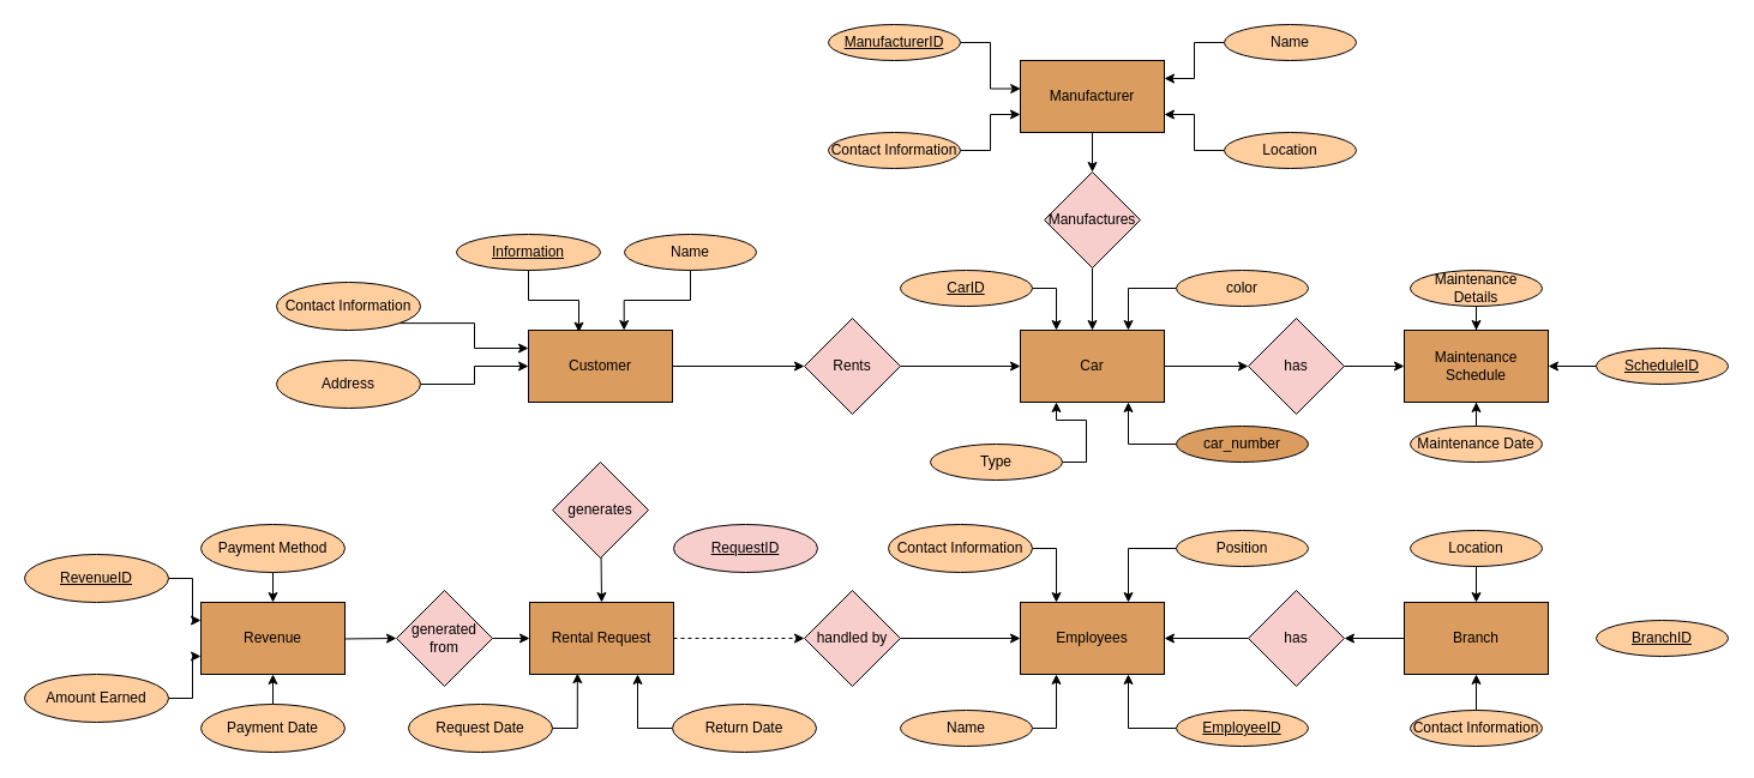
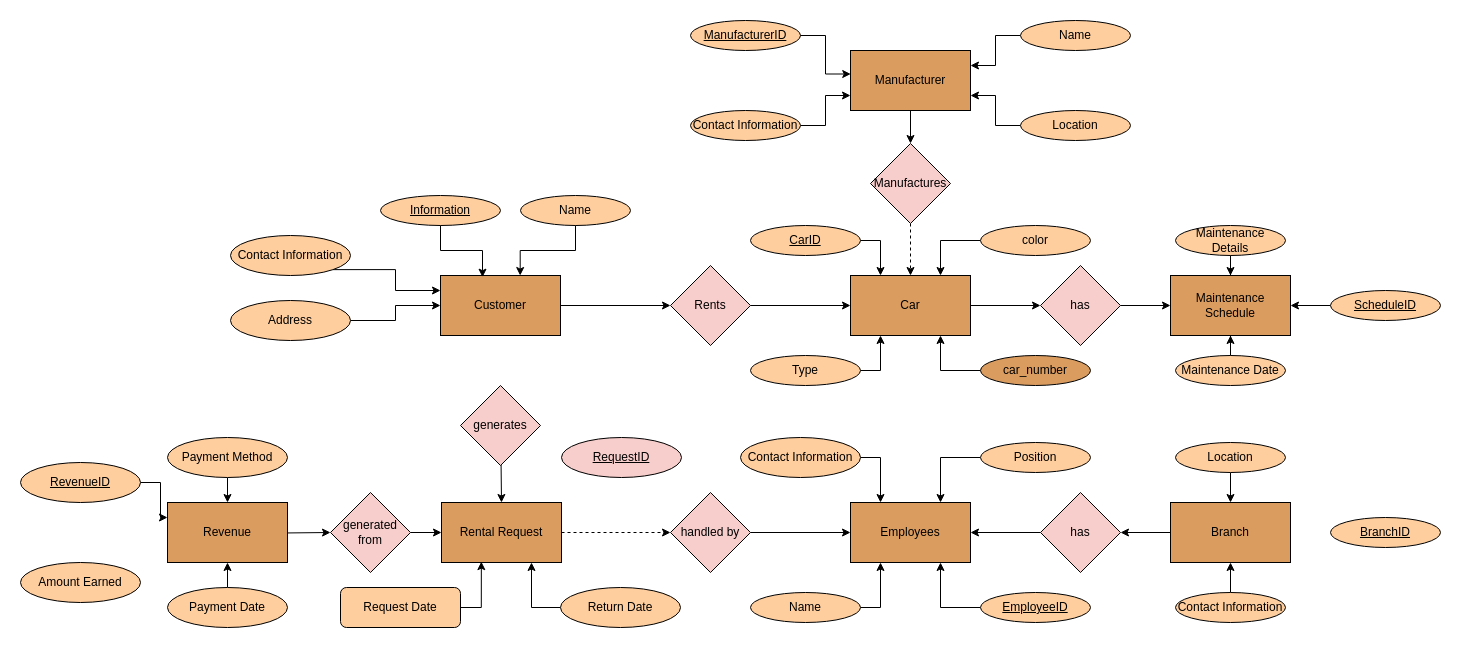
- <mxCell id="13" style="edgeStyle=orthogonalEdgeStyle;rounded=0;orthogonalLoop=1;jettySize=auto;html=1;exitX=0.5;exitY=1;exitDx=0;exitDy=0;entryX=0.5;entryY=0;entryDx=0;entryDy=0;fillColor=#FFCE9F;" edge="1" parent="1" source="14" target="5"><mxGeometry relative="1" as="geometry" /></mxCell>
+ <mxCell id="13" style="edgeStyle=orthogonalEdgeStyle;rounded=0;orthogonalLoop=1;jettySize=auto;html=1;exitX=0.5;exitY=1;exitDx=0;exitDy=0;entryX=0.5;entryY=0;entryDx=0;entryDy=0;fillColor=#FFCE9F;dashed=1;" edge="1" parent="1" source="14" target="5"><mxGeometry relative="1" as="geometry" /></mxCell>
- <mxCell id="40" value="Type" style="ellipse;whiteSpace=wrap;html=1;fillColor=#FFCE9F;" vertex="1" parent="1"><mxGeometry x="775" y="370" width="110" height="30" as="geometry" /></mxCell>
+ <mxCell id="40" value="Type" style="ellipse;whiteSpace=wrap;html=1;fillColor=#FFCE9F;" vertex="1" parent="1"><mxGeometry x="750" y="355" width="110" height="30" as="geometry" /></mxCell>
- <mxCell id="80" style="edgeStyle=orthogonalEdgeStyle;rounded=0;orthogonalLoop=1;jettySize=auto;html=1;entryX=0;entryY=0.75;entryDx=0;entryDy=0;fillColor=#FFCE9F;" edge="1" parent="1" source="81" target="27"><mxGeometry relative="1" as="geometry" /></mxCell>
- <mxCell id="76" value="Request Date" style="ellipse;whiteSpace=wrap;html=1;fillColor=#FFCE9F;" vertex="1" parent="1"><mxGeometry x="340" y="587" width="120" height="40" as="geometry" /></mxCell>
+ <mxCell id="76" value="Request Date" style="whiteSpace=wrap;html=1;fillColor=#FFCE9F;rounded=1;" vertex="1" parent="1"><mxGeometry x="340" y="587" width="120" height="40" as="geometry" /></mxCell>
